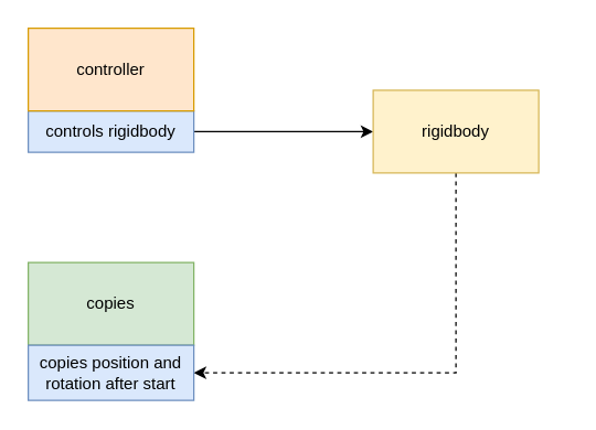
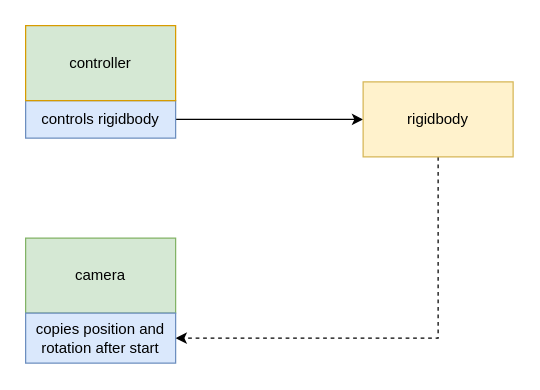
- <mxCell id="4" value="controller" style="rounded=0;whiteSpace=wrap;html=1;fillColor=#ffe6cc;strokeColor=#d79b00;" vertex="1" parent="1"><mxGeometry x="20" y="20" width="120" height="60" as="geometry" /></mxCell>
+ <mxCell id="4" value="controller" style="rounded=0;whiteSpace=wrap;html=1;fillColor=#d5e8d4;strokeColor=#d79b00;" vertex="1" parent="1"><mxGeometry x="20" y="20" width="120" height="60" as="geometry" /></mxCell>
- <mxCell id="6" value="rigidbody" style="rounded=0;whiteSpace=wrap;html=1;fillColor=#fff2cc;strokeColor=#d6b656;" vertex="1" parent="1"><mxGeometry x="270" y="65" width="120" height="60" as="geometry" /></mxCell>
+ <mxCell id="6" value="rigidbody" style="rounded=0;whiteSpace=wrap;html=1;fillColor=#fff2cc;strokeColor=#d6b656;" vertex="1" parent="1"><mxGeometry x="290" y="65" width="120" height="60" as="geometry" /></mxCell>
- <mxCell id="7" value="copies" style="rounded=0;whiteSpace=wrap;html=1;fillColor=#d5e8d4;strokeColor=#82b366;" vertex="1" parent="1"><mxGeometry x="20" y="190" width="120" height="60" as="geometry" /></mxCell>
+ <mxCell id="7" value="camera" style="rounded=0;whiteSpace=wrap;html=1;fillColor=#d5e8d4;strokeColor=#82b366;" vertex="1" parent="1"><mxGeometry x="20" y="190" width="120" height="60" as="geometry" /></mxCell>
